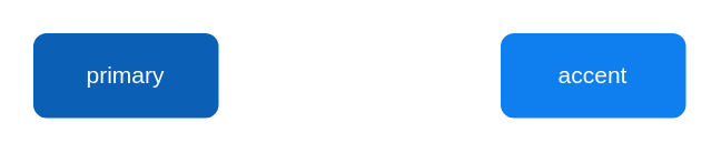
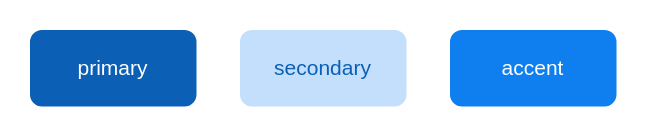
+ <mxCell id="3" value="&lt;font style=&quot;font-size: 14px&quot;&gt;secondary&lt;/font&gt;" style="rounded=1;whiteSpace=wrap;html=1;fontColor=#0B60B6;fillColor=#c3dffb;strokeColor=#c3dffb;" vertex="1" parent="1"><mxGeometry x="160" y="20" width="110" height="50" as="geometry" /></mxCell>
